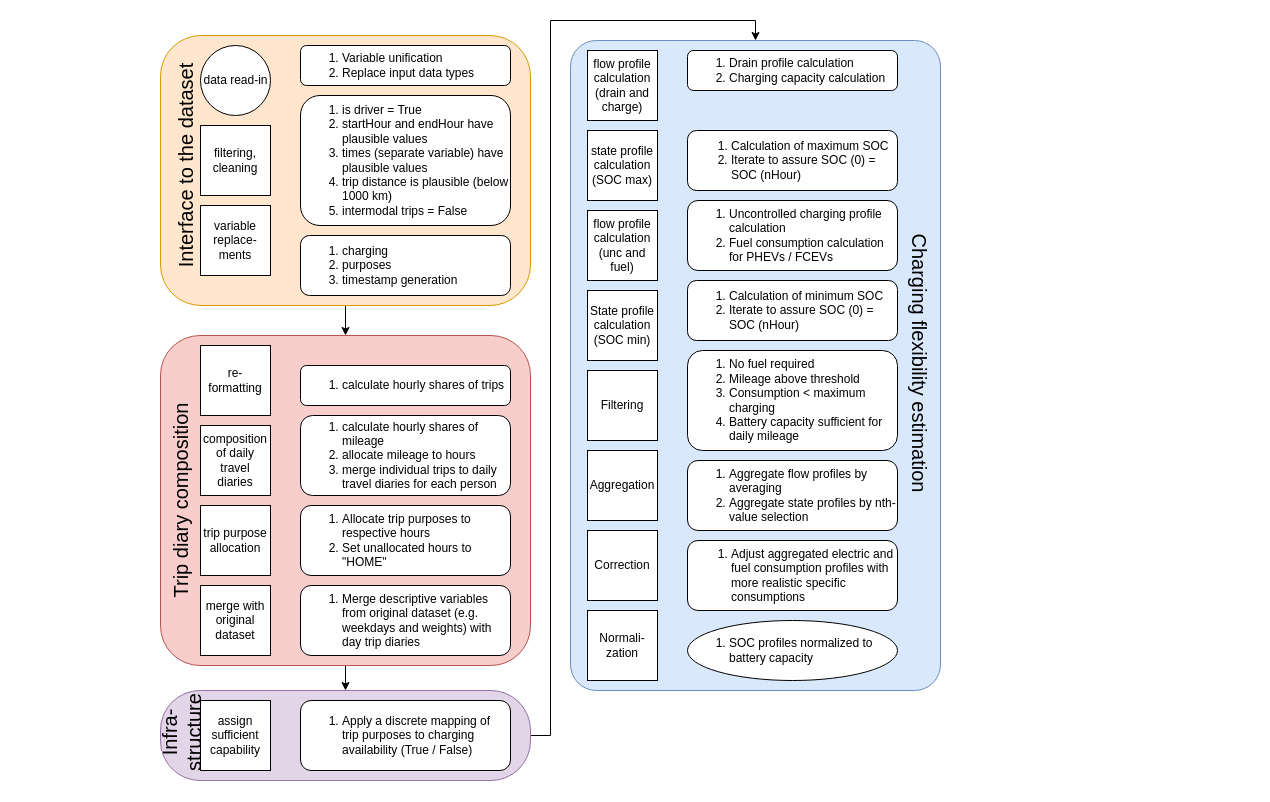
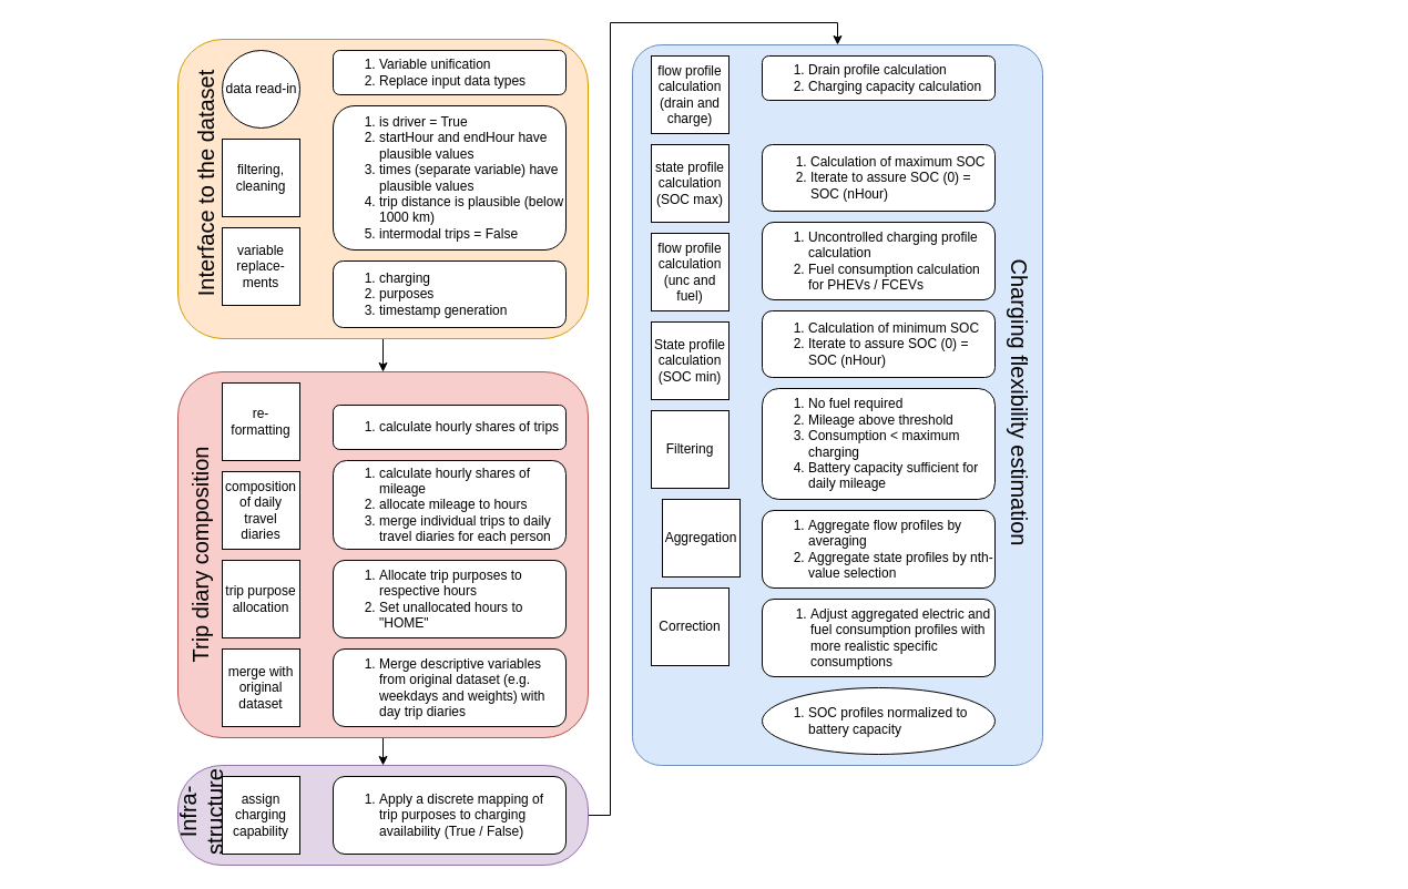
- <mxCell id="38" value="Aggregation" style="whiteSpace=wrap;html=1;aspect=fixed;" vertex="1" parent="1"><mxGeometry x="587" y="450" width="70" height="70" as="geometry" /></mxCell>
+ <mxCell id="38" value="Aggregation" style="whiteSpace=wrap;html=1;aspect=fixed;" vertex="1" parent="1"><mxGeometry x="597" y="450" width="70" height="70" as="geometry" /></mxCell>
- <mxCell id="40" value="Normali-zation" style="whiteSpace=wrap;html=1;aspect=fixed;" vertex="1" parent="1"><mxGeometry x="587" y="610" width="70" height="70" as="geometry" /></mxCell>
- <mxCell id="25" value="assign sufficient capability" style="whiteSpace=wrap;html=1;aspect=fixed;spacingLeft=2;spacingRight=2;" vertex="1" parent="1"><mxGeometry x="200" y="700" width="70" height="70" as="geometry" /></mxCell>
+ <mxCell id="25" value="assign charging capability" style="whiteSpace=wrap;html=1;aspect=fixed;spacingLeft=2;spacingRight=2;" vertex="1" parent="1"><mxGeometry x="200" y="700" width="70" height="70" as="geometry" /></mxCell>
